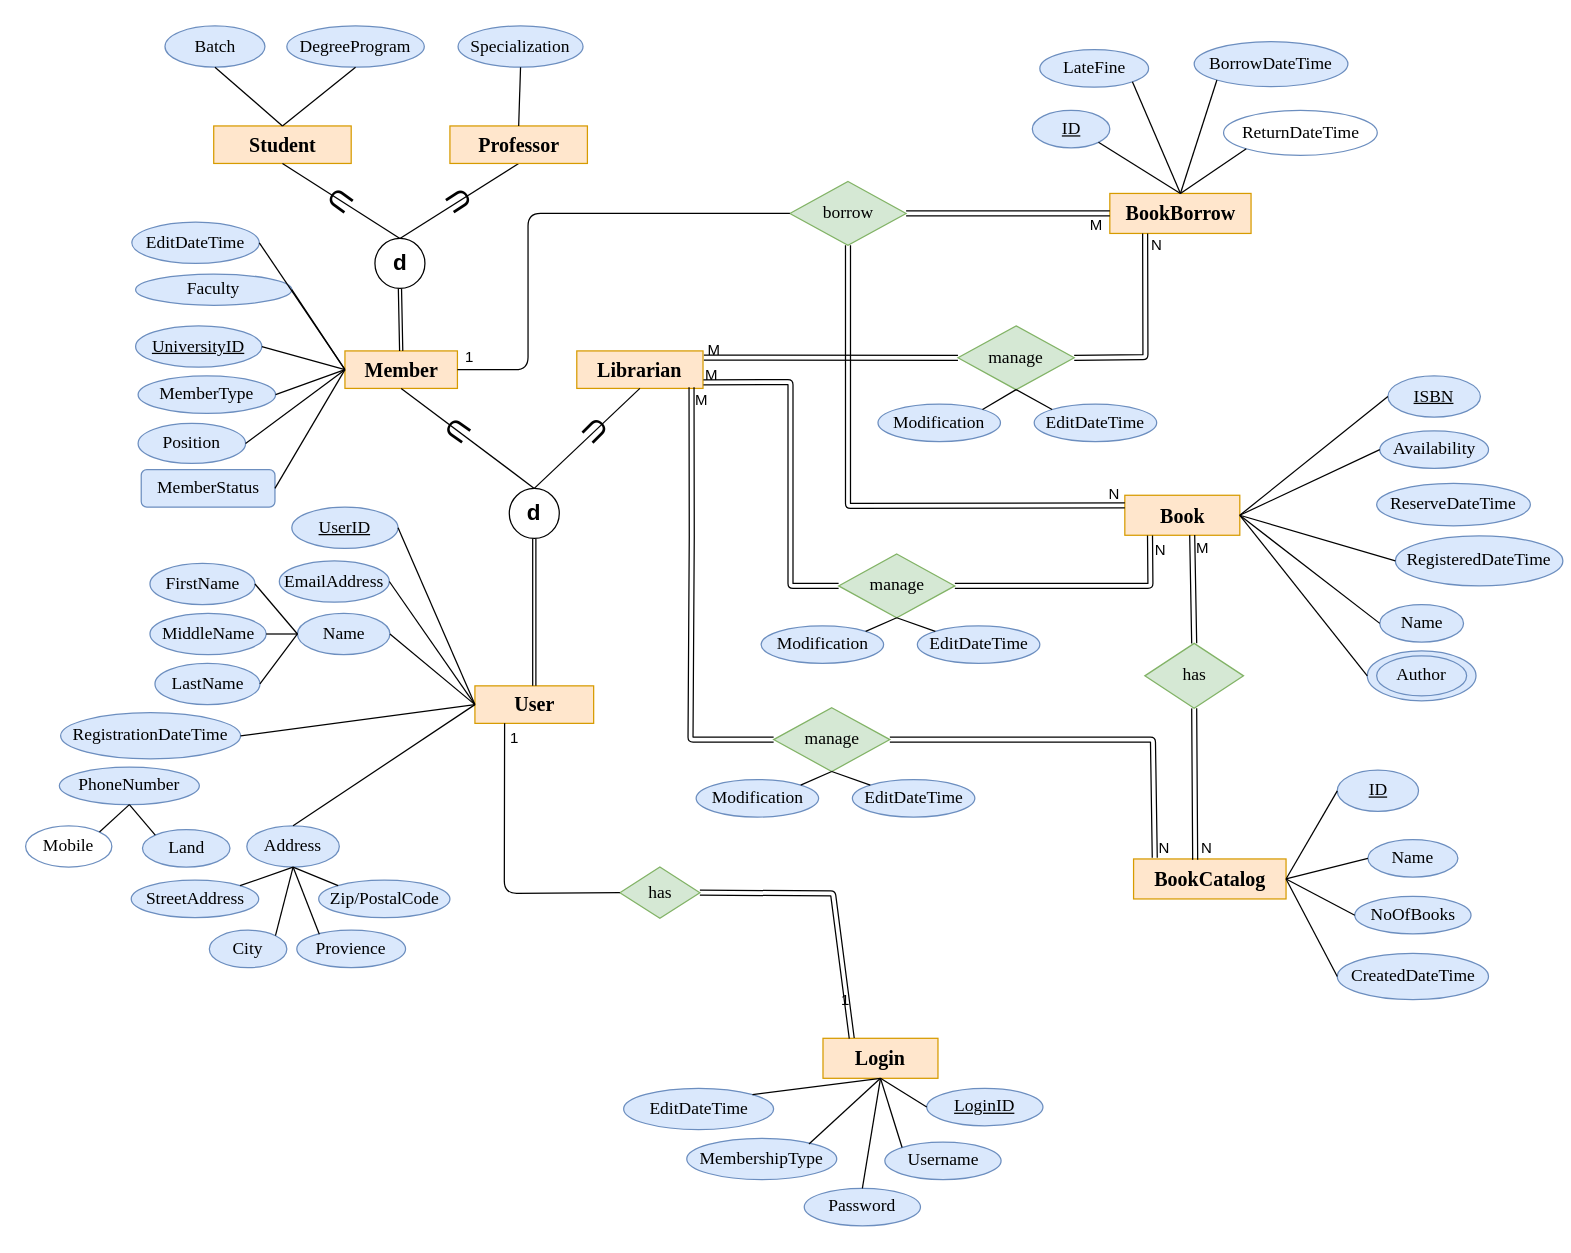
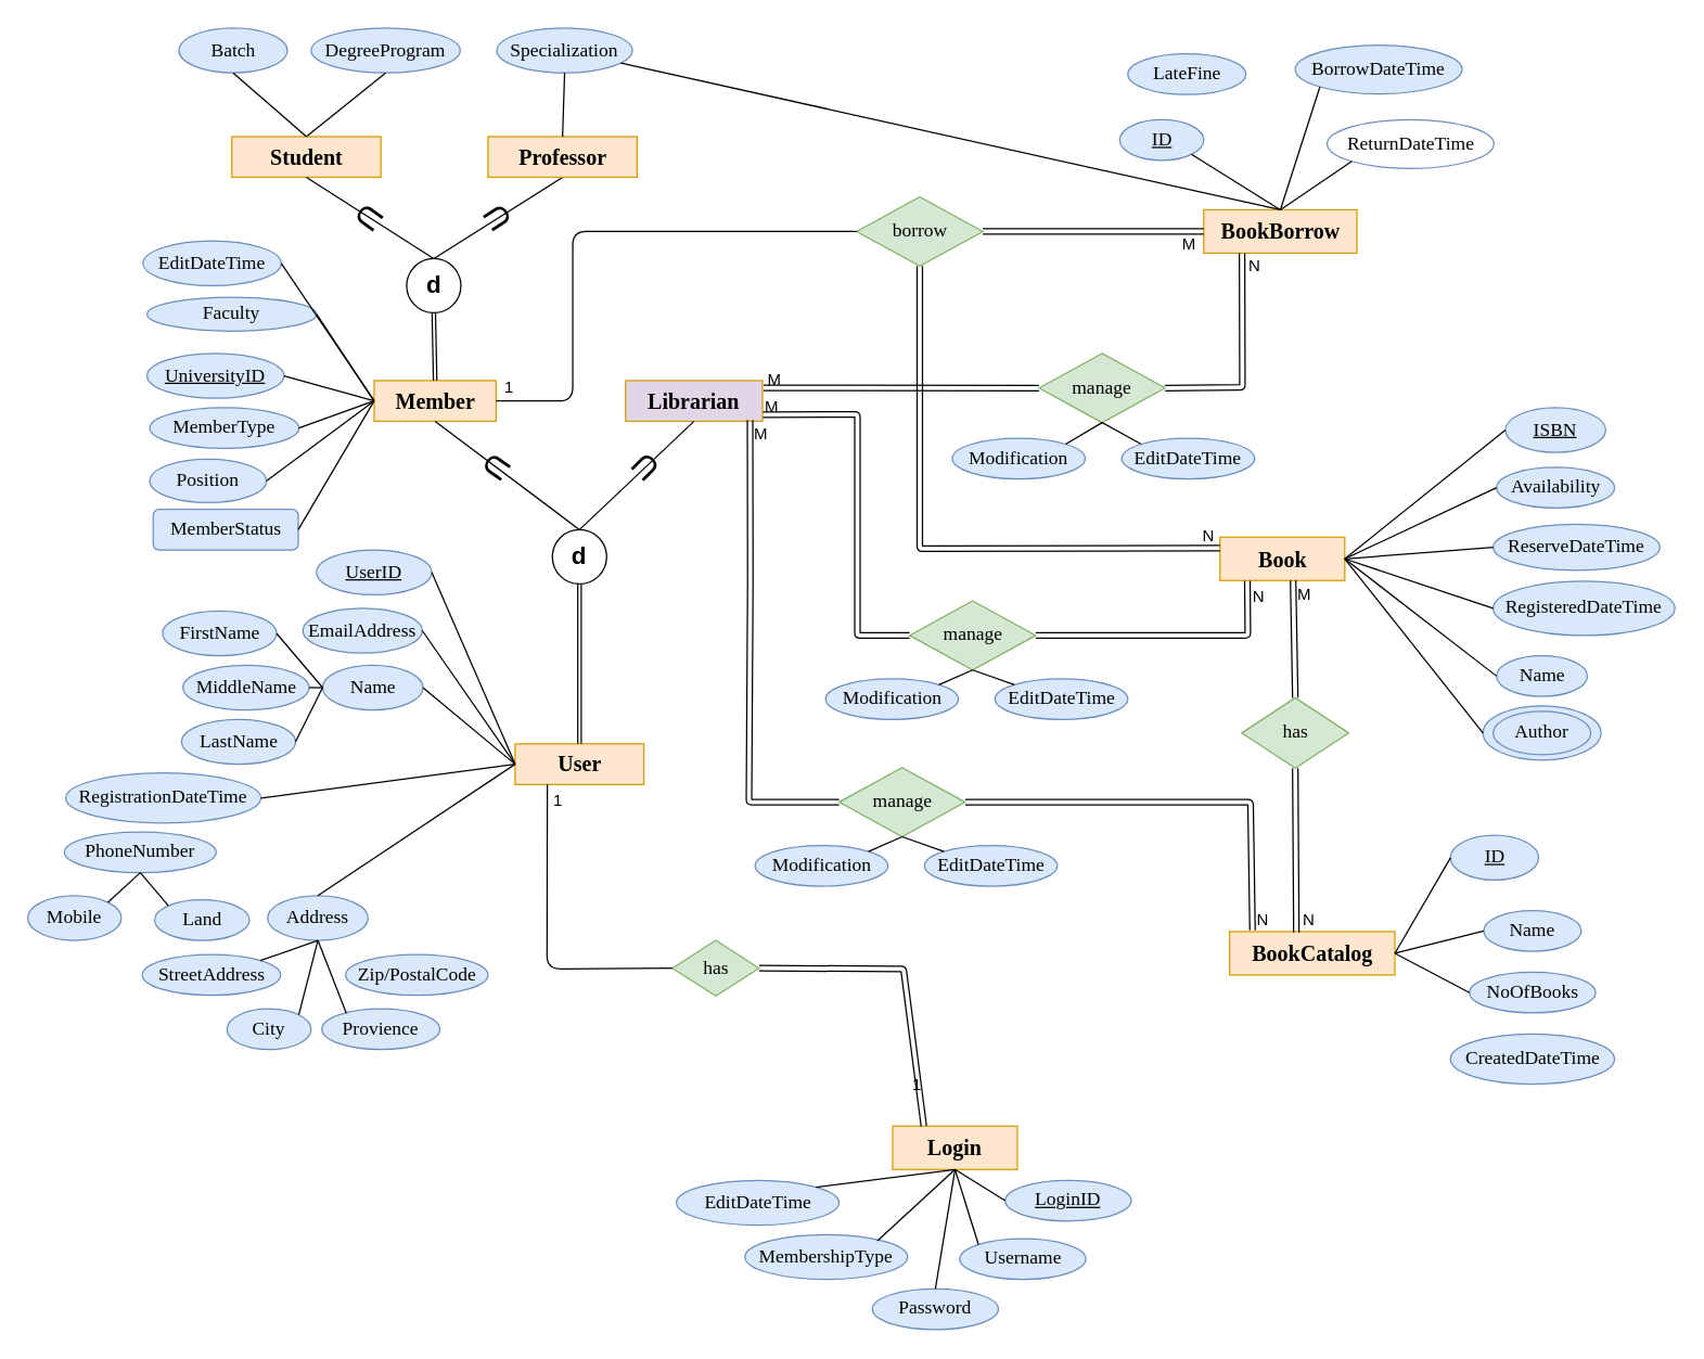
- <mxCell id="107" value="" style="endArrow=none;html=1;exitX=0.5;exitY=0;exitDx=0;exitDy=0;entryX=1;entryY=1;entryDx=0;entryDy=0;" parent="1" source="100" target="102" edge="1"><mxGeometry width="50" height="50" relative="1" as="geometry"><mxPoint x="955.5" y="168" as="sourcePoint" /><mxPoint x="987.43" y="48.534" as="targetPoint" /></mxGeometry></mxCell>
+ <mxCell id="107" value="" style="endArrow=none;html=1;exitX=0.5;exitY=0;exitDx=0;exitDy=0;" parent="1" source="100" target="15" edge="1"><mxGeometry width="50" height="50" relative="1" as="geometry"><mxPoint x="955.5" y="168" as="sourcePoint" /><mxPoint x="987.43" y="48.534" as="targetPoint" /></mxGeometry></mxCell>
- <mxCell id="10" value="Librarian" style="rounded=0;whiteSpace=wrap;html=1;fontFamily=Times New Roman;fontSize=16;fillColor=#ffe6cc;strokeColor=#d79b00;fontStyle=1" parent="1" vertex="1"><mxGeometry x="461" y="280" width="101" height="30" as="geometry" /></mxCell>
+ <mxCell id="10" value="Librarian" style="rounded=0;whiteSpace=wrap;html=1;fontFamily=Times New Roman;fontSize=16;fillColor=#e1d5e7;strokeColor=#d79b00;fontStyle=1;" parent="1" vertex="1"><mxGeometry x="461" y="280" width="101" height="30" as="geometry" /></mxCell>
+ <mxCell id="75" value="" style="endArrow=none;html=1;exitX=1;exitY=0.5;exitDx=0;exitDy=0;entryX=0;entryY=0.5;entryDx=0;entryDy=0;" parent="1" source="66" target="70" edge="1"><mxGeometry width="50" height="50" relative="1" as="geometry"><mxPoint x="839" y="472" as="sourcePoint" /><mxPoint x="777.5" y="330.5" as="targetPoint" /></mxGeometry></mxCell>
- <mxCell id="72" value="RegisteredDateTime" style="ellipse;whiteSpace=wrap;html=1;fontFamily=Times New Roman;fontSize=14;fillColor=#dae8fc;strokeColor=#6c8ebf;" parent="1" vertex="1"><mxGeometry x="1116" y="428" width="134" height="40" as="geometry" /></mxCell>
+ <mxCell id="72" value="RegisteredDateTime" style="ellipse;whiteSpace=wrap;html=1;fontFamily=Times New Roman;fontSize=14;fillColor=#dae8fc;strokeColor=#6c8ebf;" parent="1" vertex="1"><mxGeometry x="1101" y="428" width="134" height="40" as="geometry" /></mxCell>
- <mxCell id="28" value="MiddleName" style="ellipse;whiteSpace=wrap;html=1;fontFamily=Times New Roman;fontSize=14;fillColor=#dae8fc;strokeColor=#6c8ebf;" parent="1" vertex="1"><mxGeometry x="119.5" y="490" width="93" height="33" as="geometry" /></mxCell>
+ <mxCell id="28" value="MiddleName" style="ellipse;whiteSpace=wrap;html=1;fontFamily=Times New Roman;fontSize=14;fillColor=#dae8fc;strokeColor=#6c8ebf;" parent="1" vertex="1"><mxGeometry x="134.5" y="490" width="93" height="33" as="geometry" /></mxCell>
- <mxCell id="29" value="LastName" style="ellipse;whiteSpace=wrap;html=1;fontFamily=Times New Roman;fontSize=14;fillColor=#dae8fc;strokeColor=#6c8ebf;" parent="1" vertex="1"><mxGeometry x="123.5" y="530" width="84" height="33" as="geometry" /></mxCell>
+ <mxCell id="29" value="LastName" style="ellipse;whiteSpace=wrap;html=1;fontFamily=Times New Roman;fontSize=14;fillColor=#dae8fc;strokeColor=#6c8ebf;" parent="1" vertex="1"><mxGeometry x="133.5" y="530" width="84" height="33" as="geometry" /></mxCell>
- <mxCell id="47" value="Mobile" style="ellipse;whiteSpace=wrap;html=1;fontFamily=Times New Roman;fontSize=14;fillColor=#ffffff;strokeColor=#6c8ebf;" parent="1" vertex="1"><mxGeometry x="20" y="660" width="69" height="33" as="geometry" /></mxCell>
+ <mxCell id="47" value="Mobile" style="ellipse;whiteSpace=wrap;html=1;fontFamily=Times New Roman;fontSize=14;fillColor=#dae8fc;strokeColor=#6c8ebf;" parent="1" vertex="1"><mxGeometry x="20" y="660" width="69" height="33" as="geometry" /></mxCell>
- <mxCell id="37" value="" style="endArrow=none;html=1;exitX=0;exitY=0;exitDx=0;exitDy=0;entryX=0.5;entryY=1;entryDx=0;entryDy=0;" parent="1" source="35" target="31" edge="1"><mxGeometry width="50" height="50" relative="1" as="geometry"><mxPoint x="270.009" y="766.74" as="sourcePoint" /><mxPoint x="244" y="703" as="targetPoint" /></mxGeometry></mxCell>
- <mxCell id="89" value="" style="endArrow=none;html=1;exitX=1;exitY=0.5;exitDx=0;exitDy=0;entryX=0;entryY=0.5;entryDx=0;entryDy=0;" parent="1" source="81" target="85" edge="1"><mxGeometry width="50" height="50" relative="1" as="geometry"><mxPoint x="1038.5" y="712.5" as="sourcePoint" /><mxPoint x="1093.5" y="741.5" as="targetPoint" /></mxGeometry></mxCell>
